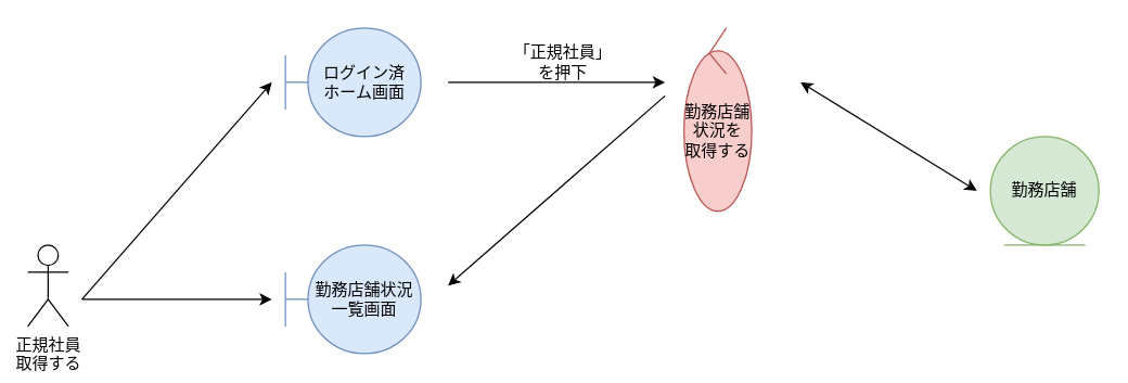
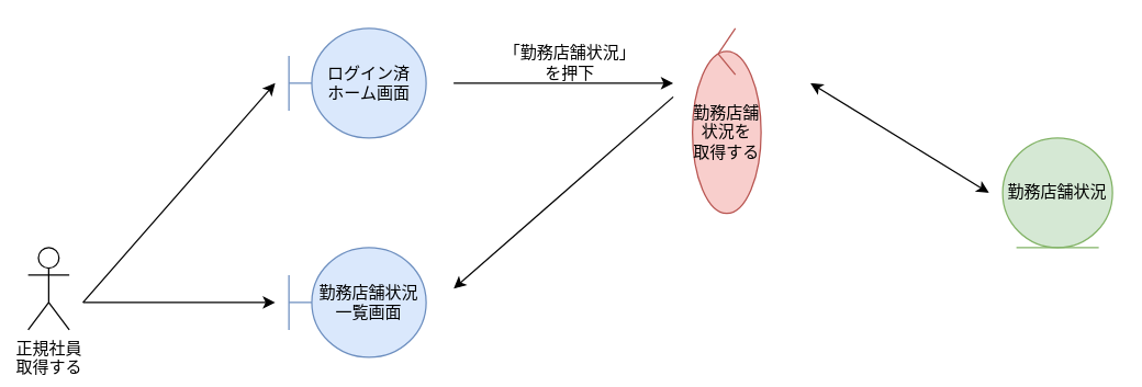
- <mxCell id="6" value="「正規社員」&lt;br&gt;を押下" style="text;html=1;strokeColor=none;fillColor=none;align=center;verticalAlign=middle;whiteSpace=wrap;rounded=0;" vertex="1" parent="1"><mxGeometry x="340" y="30" width="150" height="30" as="geometry" /></mxCell>
+ <mxCell id="6" value="「勤務店舗状況」&lt;br&gt;を押下" style="text;html=1;strokeColor=none;fillColor=none;align=center;verticalAlign=middle;whiteSpace=wrap;rounded=0;" vertex="1" parent="1"><mxGeometry x="340" y="30" width="150" height="30" as="geometry" /></mxCell>
- <mxCell id="9" value="勤務店舗" style="ellipse;shape=umlEntity;whiteSpace=wrap;html=1;fillColor=#d5e8d4;strokeColor=#82b366;" vertex="1" parent="1"><mxGeometry x="730" y="100" width="80" height="80" as="geometry" /></mxCell>
+ <mxCell id="9" value="勤務店舗状況" style="ellipse;shape=umlEntity;whiteSpace=wrap;html=1;fillColor=#d5e8d4;strokeColor=#82b366;" vertex="1" parent="1"><mxGeometry x="730" y="100" width="80" height="80" as="geometry" /></mxCell>
